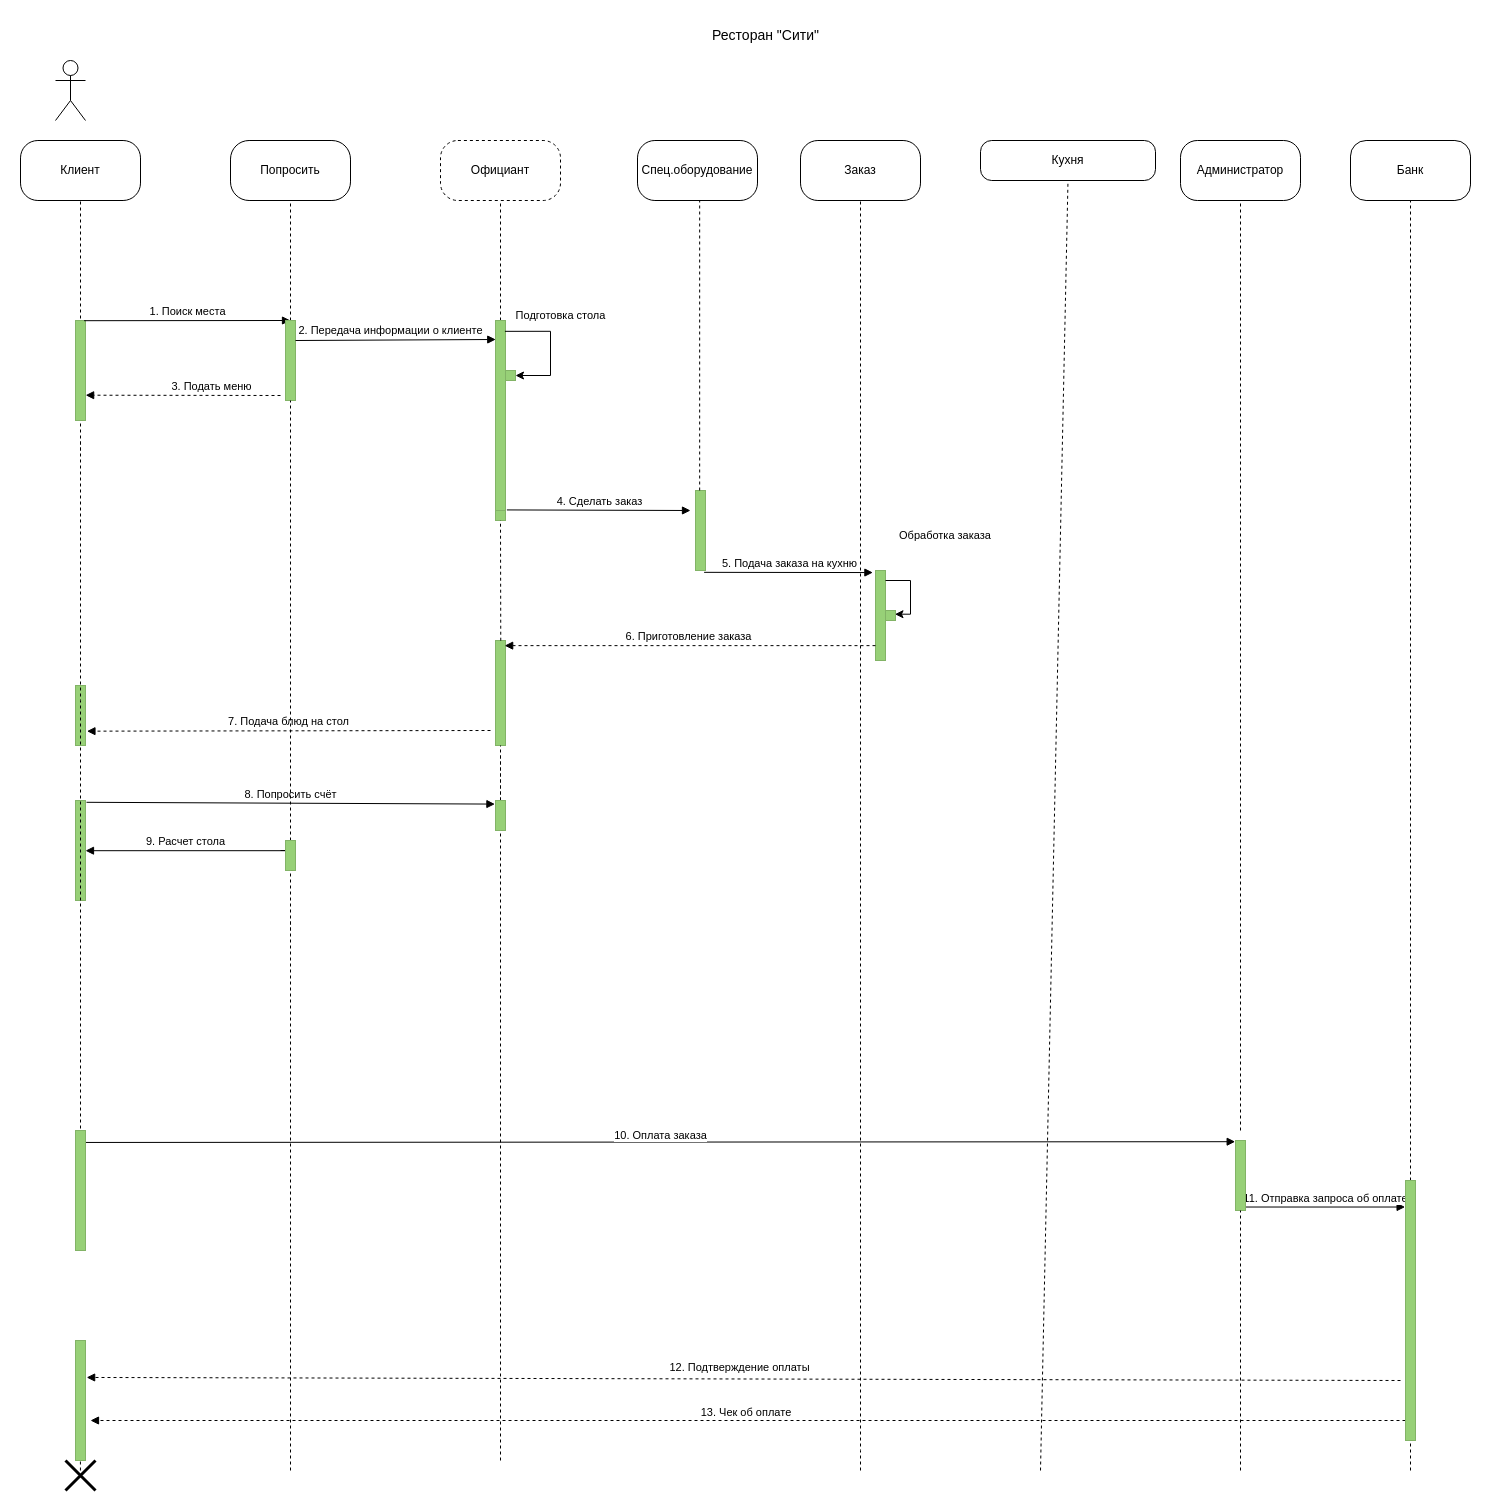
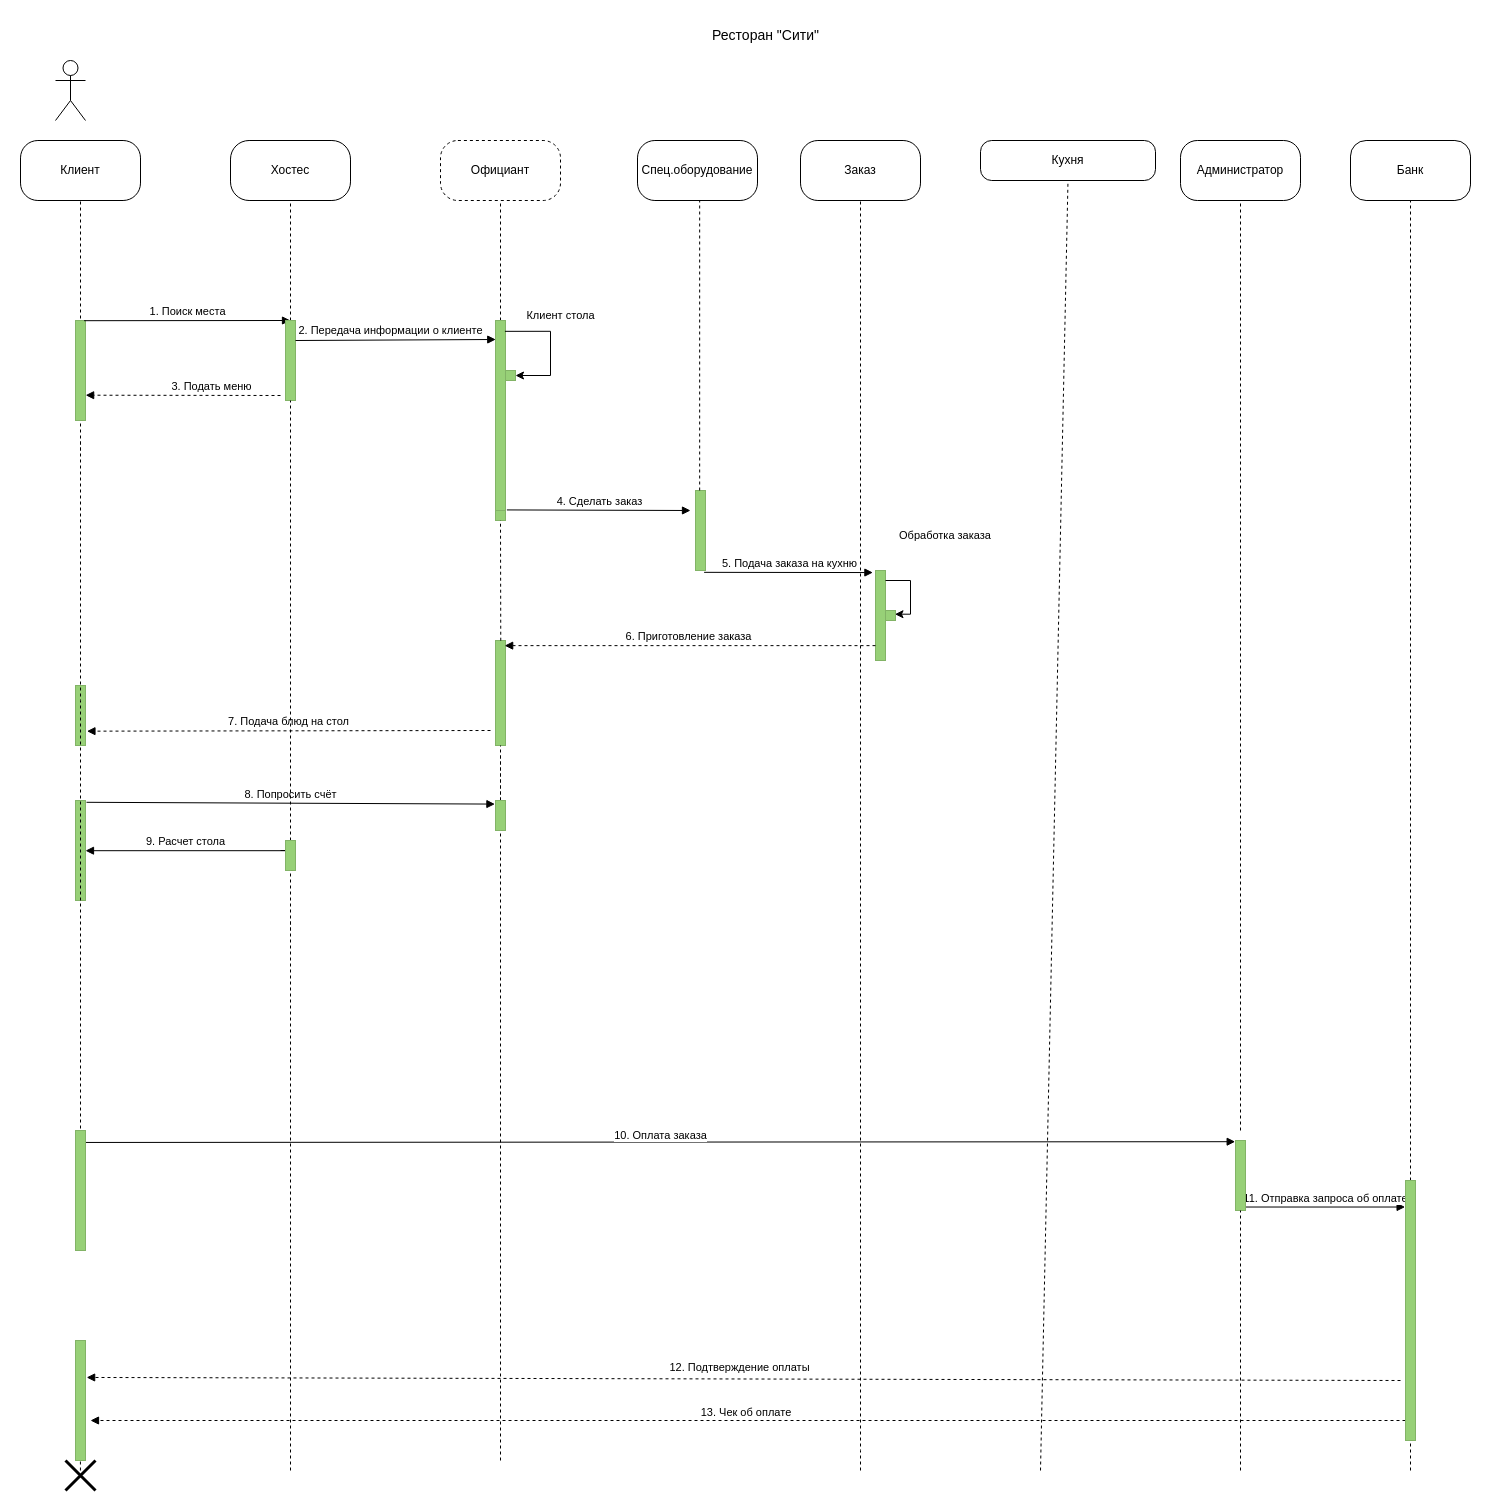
- <mxCell id="14" value="Попросить" style="rounded=1;whiteSpace=wrap;html=1;arcSize=31;" parent="1" vertex="1"><mxGeometry x="230" y="140" width="120" height="60" as="geometry" /></mxCell>
+ <mxCell id="14" value="Хостес" style="rounded=1;whiteSpace=wrap;html=1;arcSize=31;" parent="1" vertex="1"><mxGeometry x="230" y="140" width="120" height="60" as="geometry" /></mxCell>
- <mxCell id="44" value="Подготовка стола" style="text;html=1;align=center;verticalAlign=middle;resizable=0;points=[];autosize=1;strokeColor=none;fillColor=none;fontSize=11;" parent="1" vertex="1"><mxGeometry x="505" y="300" width="110" height="30" as="geometry" /></mxCell>
+ <mxCell id="44" value="Клиент стола" style="text;html=1;align=center;verticalAlign=middle;resizable=0;points=[];autosize=1;strokeColor=none;fillColor=none;fontSize=11;" parent="1" vertex="1"><mxGeometry x="505" y="300" width="110" height="30" as="geometry" /></mxCell>
